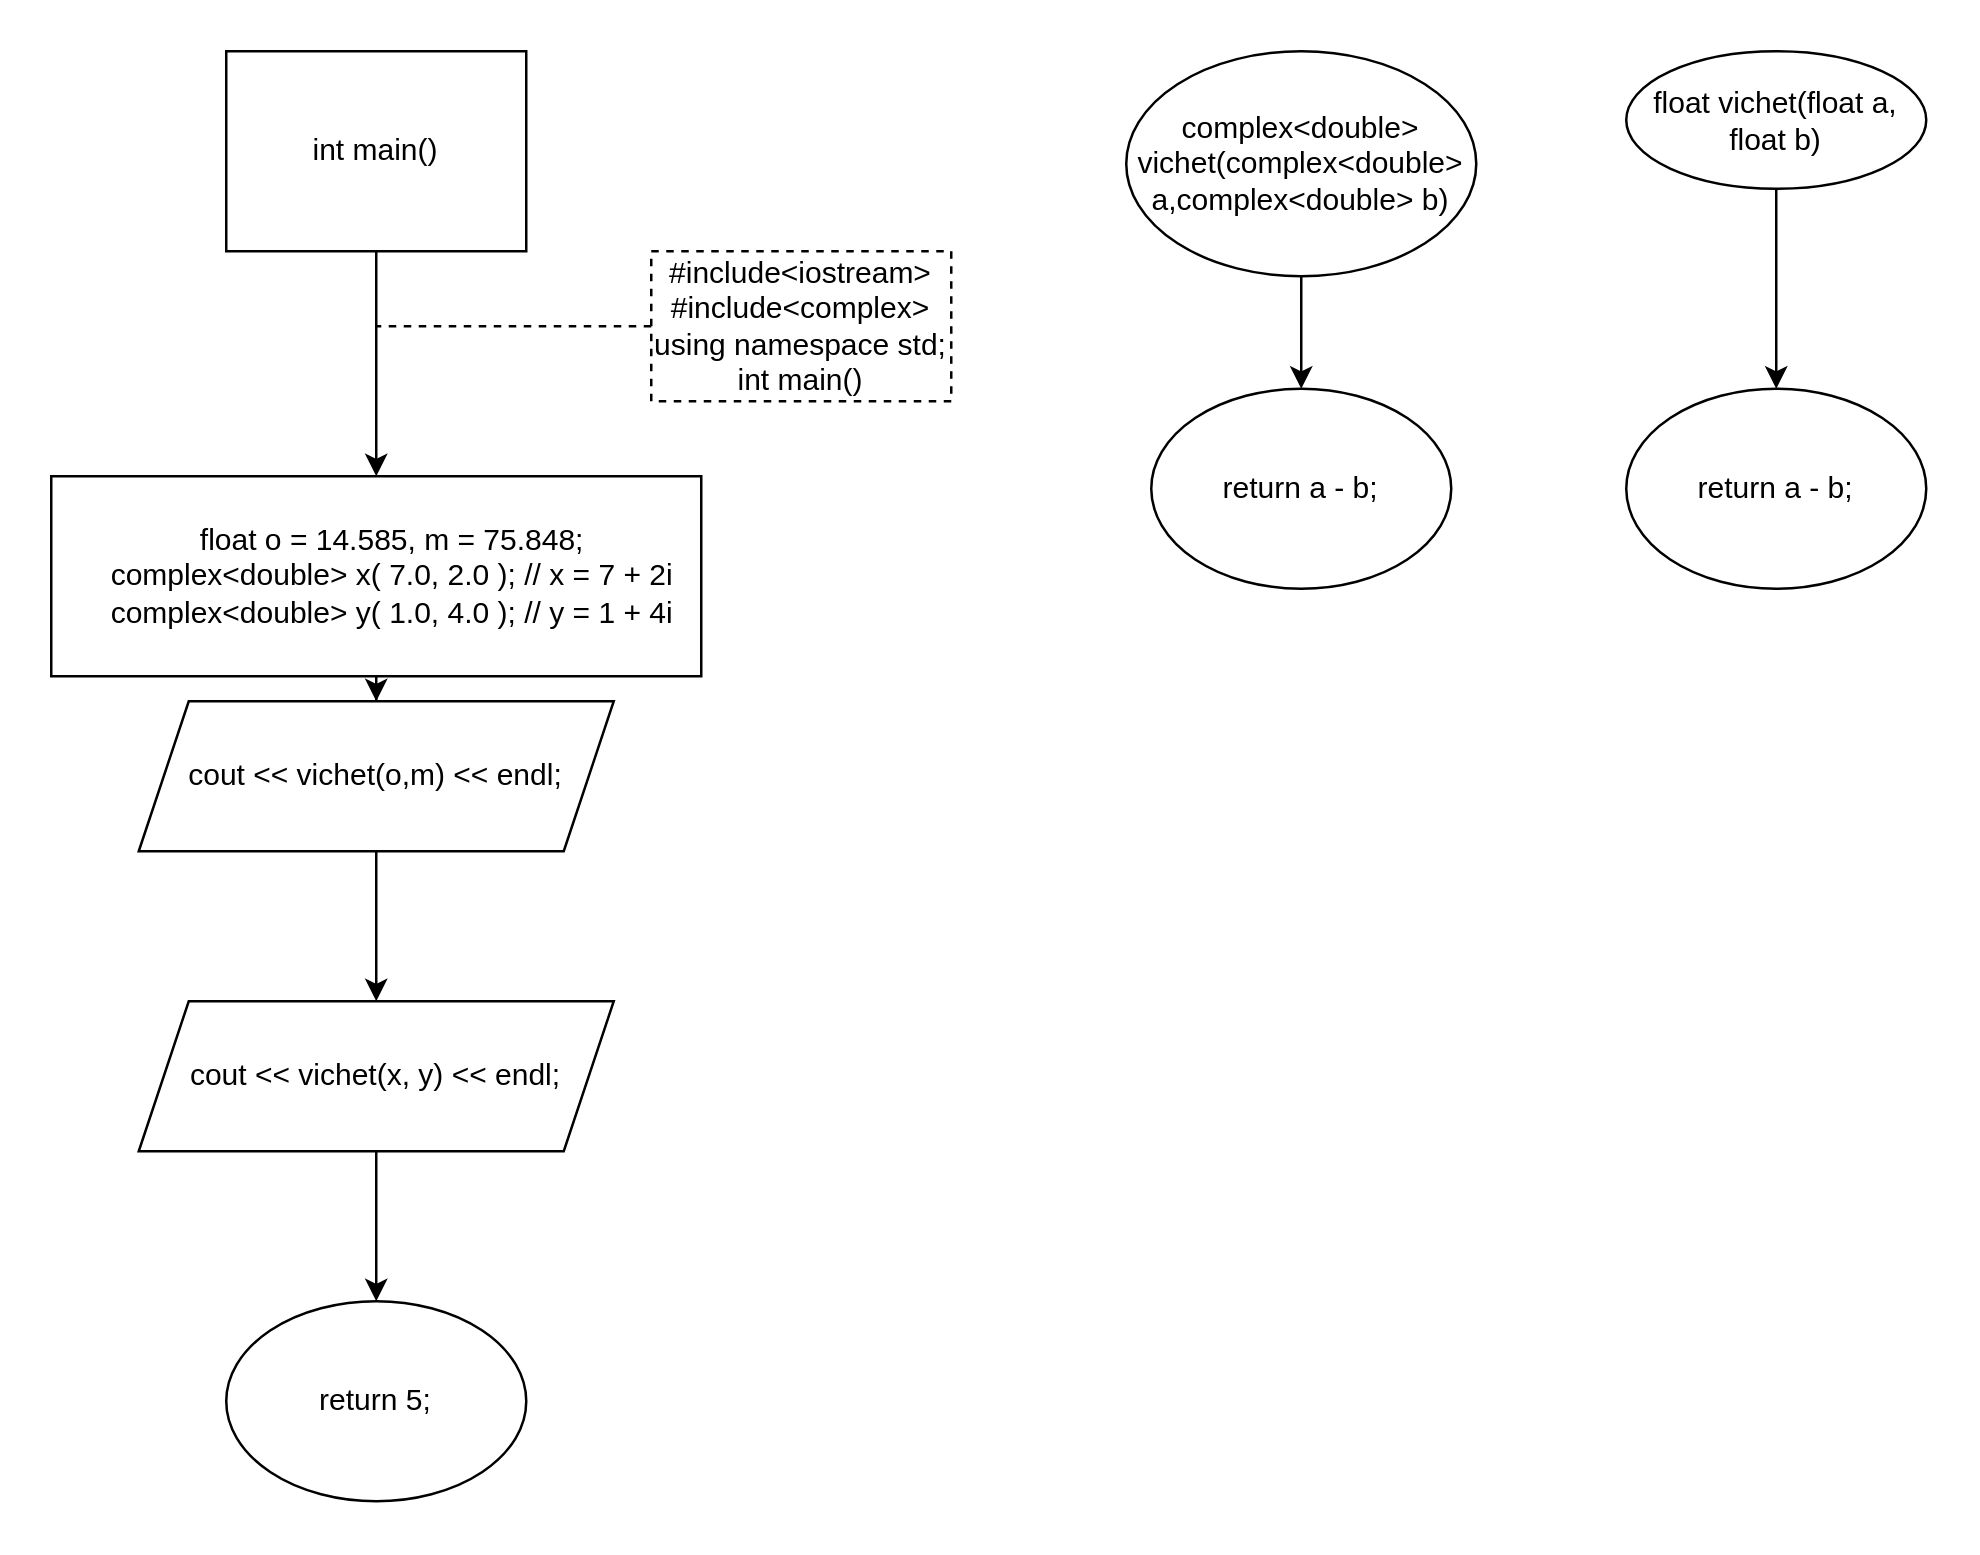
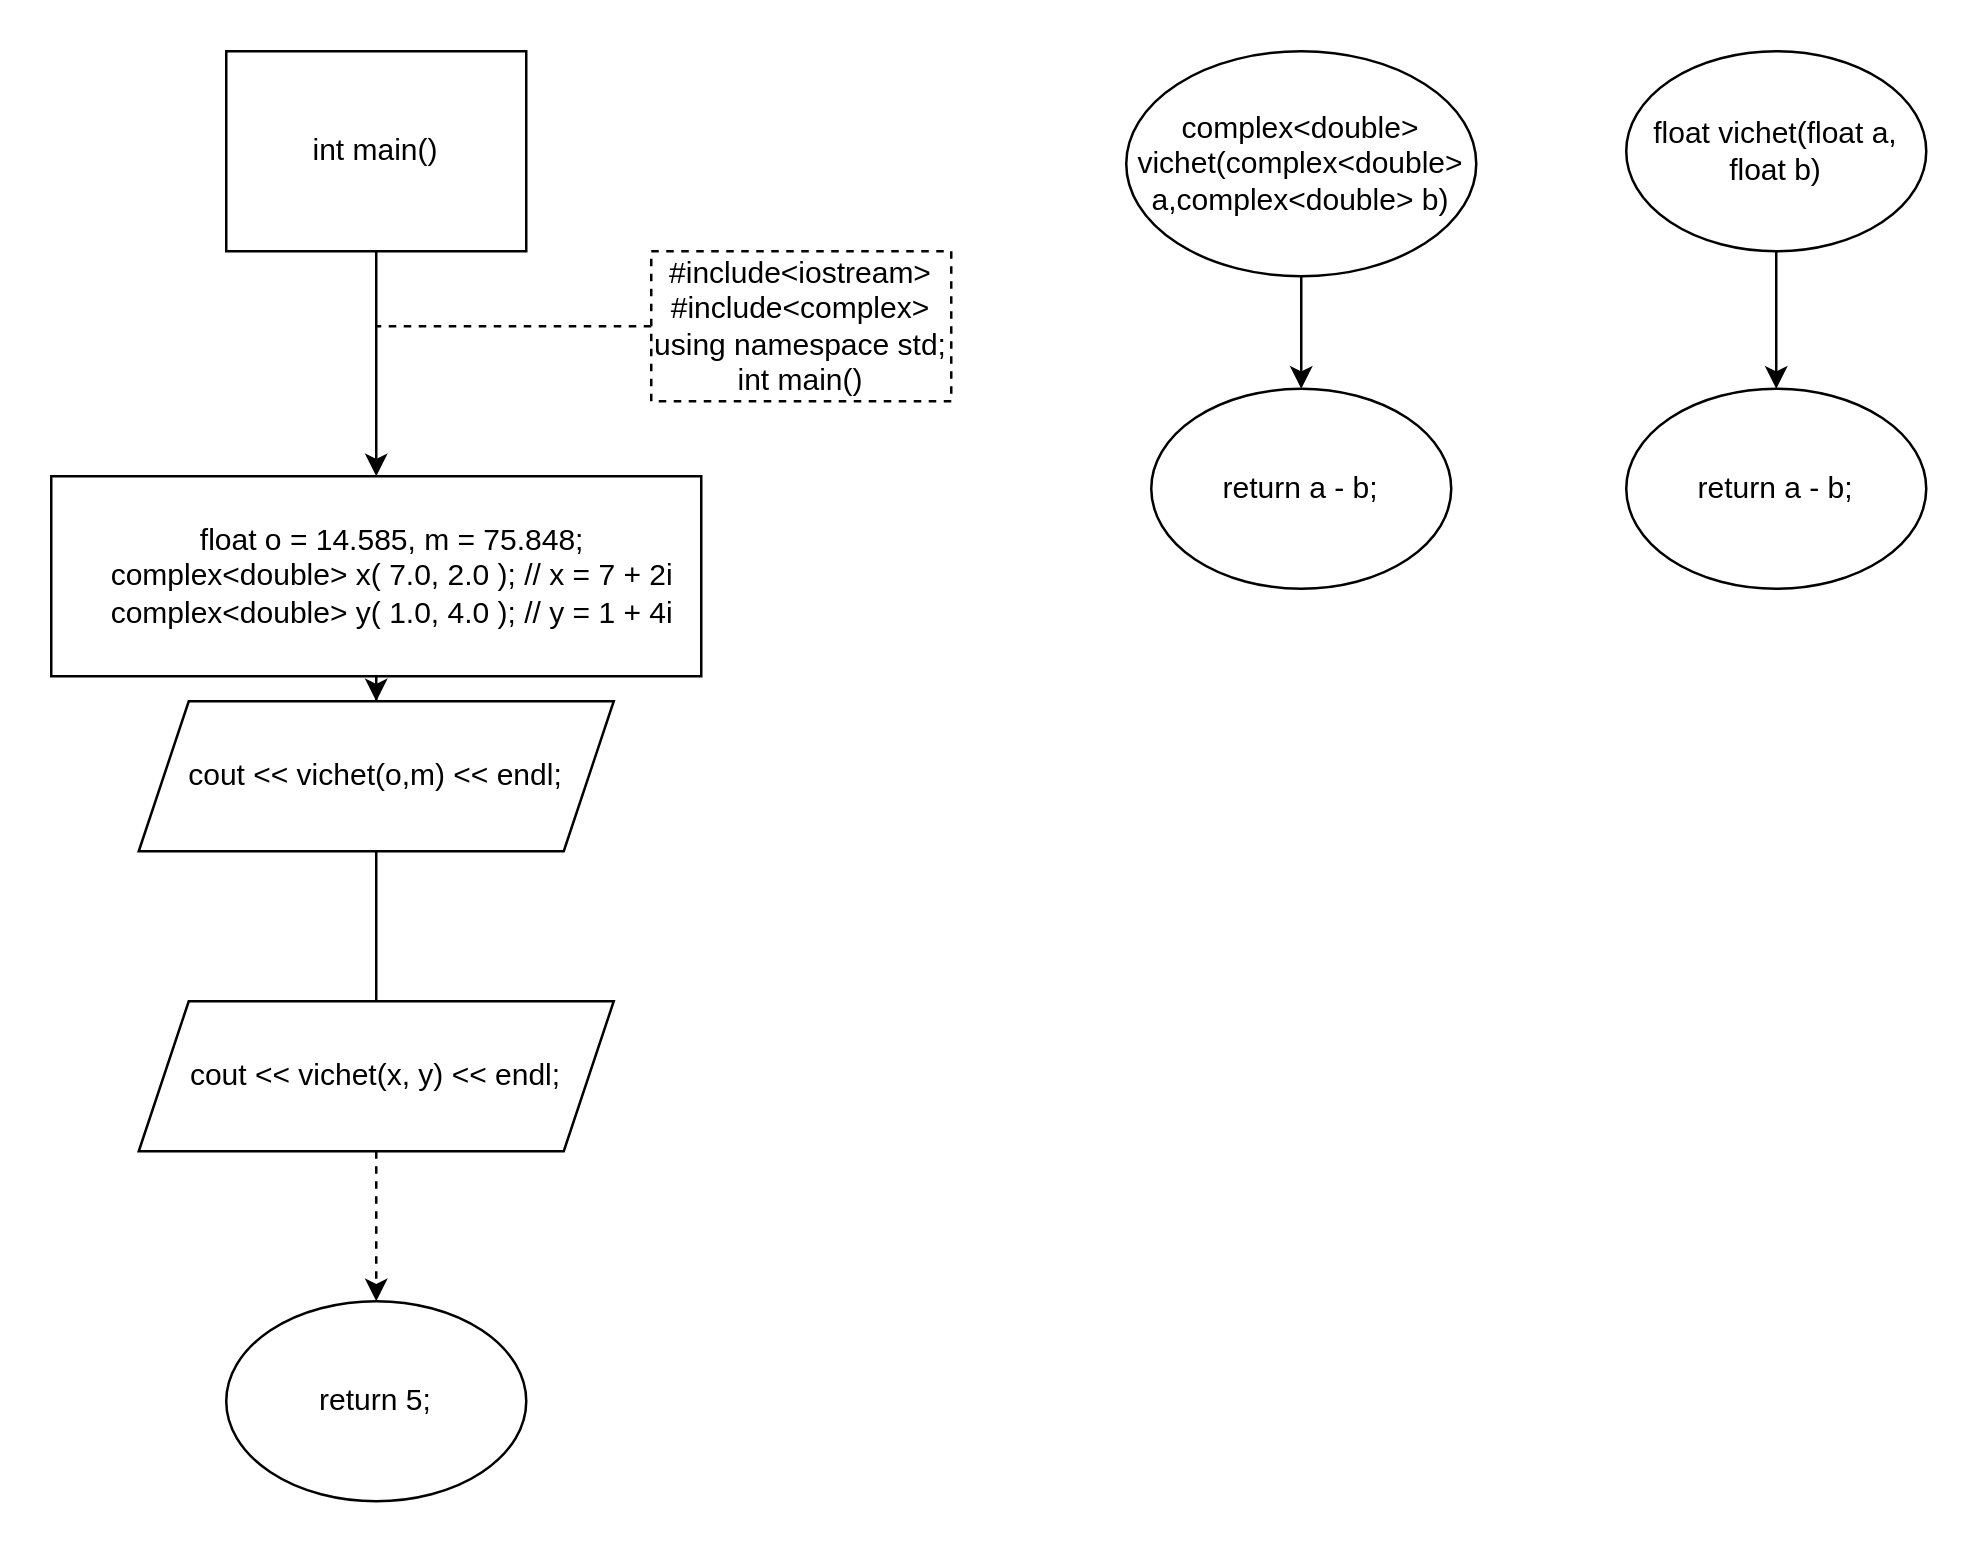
- <mxCell id="13" value="float vichet(float a, float b)" style="ellipse;whiteSpace=wrap;html=1;" vertex="1" parent="1"><mxGeometry x="650" y="20" width="120" height="55" as="geometry" /></mxCell>
+ <mxCell id="13" value="float vichet(float a, float b)" style="ellipse;whiteSpace=wrap;html=1;" vertex="1" parent="1"><mxGeometry x="650" y="20" width="120" height="80" as="geometry" /></mxCell>
- <mxCell id="15" value="" style="edgeStyle=orthogonalEdgeStyle;rounded=0;orthogonalLoop=1;jettySize=auto;html=1;" edge="1" parent="1" source="16" target="18"><mxGeometry relative="1" as="geometry" /></mxCell>
+ <mxCell id="15" value="" style="edgeStyle=orthogonalEdgeStyle;rounded=0;orthogonalLoop=1;jettySize=auto;html=1;endArrow=none;" edge="1" parent="1" source="16" target="18"><mxGeometry relative="1" as="geometry" /></mxCell>
- <mxCell id="17" value="" style="edgeStyle=orthogonalEdgeStyle;rounded=0;orthogonalLoop=1;jettySize=auto;html=1;" edge="1" parent="1" source="18" target="8"><mxGeometry relative="1" as="geometry" /></mxCell>
+ <mxCell id="17" value="" style="edgeStyle=orthogonalEdgeStyle;rounded=0;orthogonalLoop=1;jettySize=auto;html=1;dashed=1;" edge="1" parent="1" source="18" target="8"><mxGeometry relative="1" as="geometry" /></mxCell>
